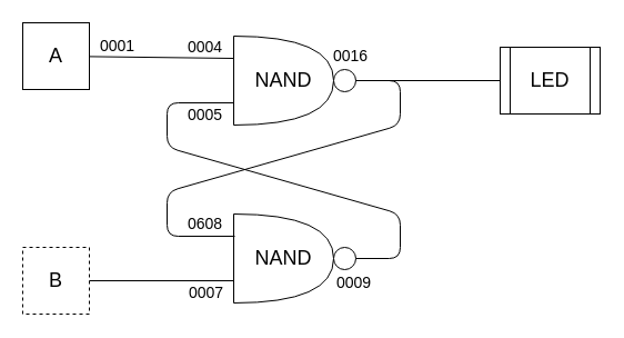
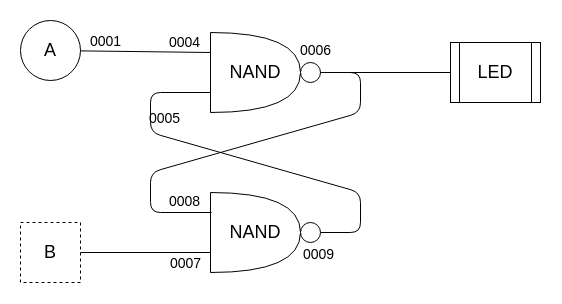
- <mxCell id="2" value="&lt;span style=&quot;font-size: 18px&quot;&gt;A&lt;/span&gt;" style="whiteSpace=wrap;html=1;aspect=fixed;" parent="1" vertex="1"><mxGeometry x="20" y="20" width="60" height="60" as="geometry" /></mxCell>
+ <mxCell id="2" value="&lt;span style=&quot;font-size: 18px&quot;&gt;A&lt;/span&gt;" style="ellipse;whiteSpace=wrap;html=1;aspect=fixed;" parent="1" vertex="1"><mxGeometry x="20" y="20" width="60" height="60" as="geometry" /></mxCell>
- <mxCell id="14" value="&lt;font style=&quot;font-size: 14px&quot;&gt;0016&lt;/font&gt;" style="text;html=1;align=center;verticalAlign=middle;resizable=0;points=[];autosize=1;strokeColor=none;" parent="1" vertex="1"><mxGeometry x="290" y="40" width="50" height="20" as="geometry" /></mxCell>
+ <mxCell id="14" value="&lt;font style=&quot;font-size: 14px&quot;&gt;0006&lt;/font&gt;" style="text;html=1;align=center;verticalAlign=middle;resizable=0;points=[];autosize=1;strokeColor=none;" parent="1" vertex="1"><mxGeometry x="290" y="40" width="50" height="20" as="geometry" /></mxCell>
- <mxCell id="13" value="&lt;font style=&quot;font-size: 14px&quot;&gt;0005&lt;/font&gt;" style="text;html=1;align=center;verticalAlign=middle;resizable=0;points=[];autosize=1;strokeColor=none;" parent="1" vertex="1"><mxGeometry x="159" y="93" width="50" height="20" as="geometry" /></mxCell>
+ <mxCell id="13" value="&lt;font style=&quot;font-size: 14px&quot;&gt;0005&lt;/font&gt;" style="text;html=1;align=center;verticalAlign=middle;resizable=0;points=[];autosize=1;strokeColor=none;" parent="1" vertex="1"><mxGeometry x="139" y="108" width="50" height="20" as="geometry" /></mxCell>
- <mxCell id="16" value="&lt;font style=&quot;font-size: 14px&quot;&gt;0608&lt;/font&gt;" style="text;html=1;align=center;verticalAlign=middle;resizable=0;points=[];autosize=1;strokeColor=none;" parent="1" vertex="1"><mxGeometry x="159" y="191" width="50" height="20" as="geometry" /></mxCell>
+ <mxCell id="16" value="&lt;font style=&quot;font-size: 14px&quot;&gt;0008&lt;/font&gt;" style="text;html=1;align=center;verticalAlign=middle;resizable=0;points=[];autosize=1;strokeColor=none;" parent="1" vertex="1"><mxGeometry x="159" y="191" width="50" height="20" as="geometry" /></mxCell>
